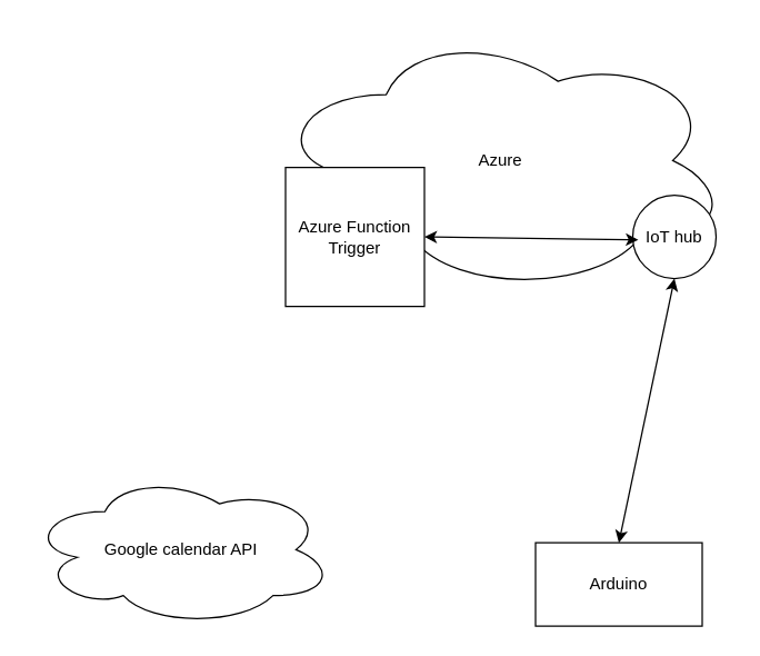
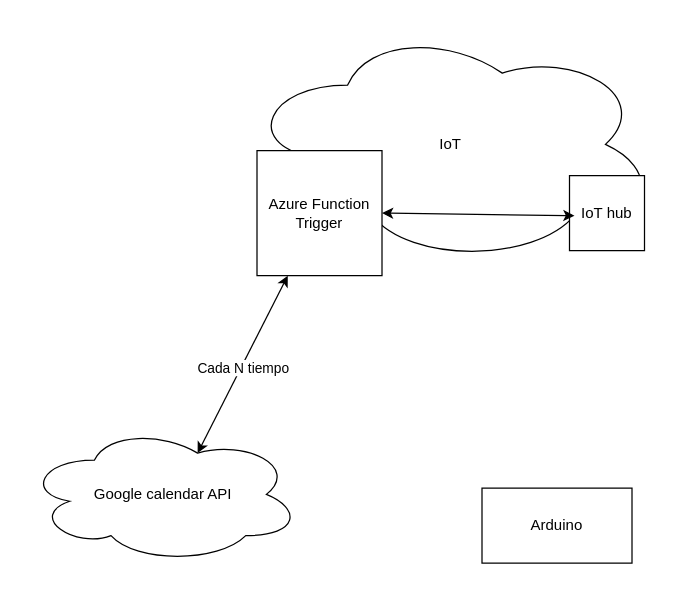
- <mxCell id="2" value="Azure" style="ellipse;shape=cloud;whiteSpace=wrap;html=1;" vertex="1" parent="1"><mxGeometry x="195" y="20" width="330" height="190" as="geometry" /></mxCell>
+ <mxCell id="2" value="IoT" style="ellipse;shape=cloud;whiteSpace=wrap;html=1;" vertex="1" parent="1"><mxGeometry x="195" y="20" width="330" height="190" as="geometry" /></mxCell>
- <mxCell id="3" value="IoT hub" style="ellipse;whiteSpace=wrap;html=1;aspect=fixed;" vertex="1" parent="1"><mxGeometry x="455" y="140" width="60" height="60" as="geometry" /></mxCell>
+ <mxCell id="3" value="IoT hub" style="whiteSpace=wrap;html=1;aspect=fixed;" vertex="1" parent="1"><mxGeometry x="455" y="140" width="60" height="60" as="geometry" /></mxCell>
+ <mxCell id="8" value="" style="endArrow=classic;startArrow=classic;html=1;exitX=0.625;exitY=0.2;exitDx=0;exitDy=0;exitPerimeter=0;" edge="1" parent="1" source="7" target="4"><mxGeometry width="50" height="50" relative="1" as="geometry"><mxPoint x="85" y="270" as="sourcePoint" /><mxPoint x="135" y="220" as="targetPoint" /></mxGeometry></mxCell>
+ <mxCell id="9" value="Cada N tiempo" style="edgeLabel;html=1;align=center;verticalAlign=middle;resizable=0;points=[];" vertex="1" connectable="0" parent="8"><mxGeometry x="-0.038" y="-1" relative="1" as="geometry"><mxPoint as="offset" /></mxGeometry></mxCell>
- <mxCell id="6" value="" style="endArrow=classic;startArrow=classic;html=1;exitX=0.5;exitY=0;exitDx=0;exitDy=0;entryX=0.5;entryY=1;entryDx=0;entryDy=0;" edge="1" parent="1" source="5" target="3"><mxGeometry width="50" height="50" relative="1" as="geometry"><mxPoint x="525" y="350" as="sourcePoint" /><mxPoint x="575" y="300" as="targetPoint" /></mxGeometry></mxCell>
